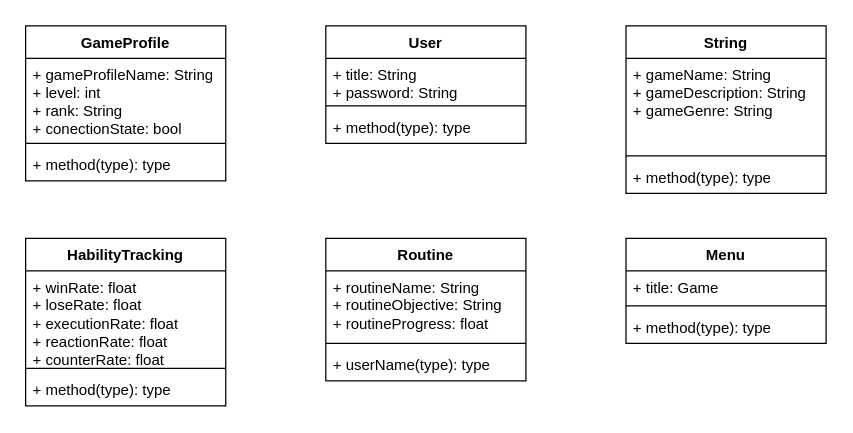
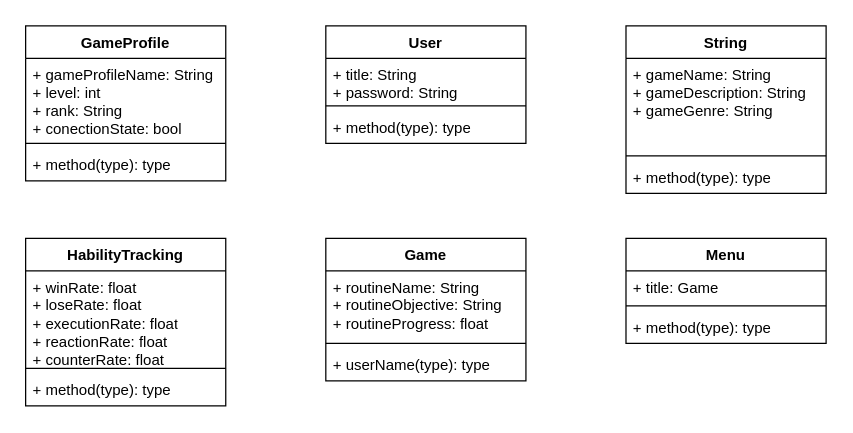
- <mxCell id="6" value="Routine" style="swimlane;fontStyle=1;align=center;verticalAlign=top;childLayout=stackLayout;horizontal=1;startSize=26;horizontalStack=0;resizeParent=1;resizeParentMax=0;resizeLast=0;collapsible=1;marginBottom=0;whiteSpace=wrap;html=1;" vertex="1" parent="1"><mxGeometry x="260" y="190" width="160" height="114" as="geometry" /></mxCell>
+ <mxCell id="6" value="Game" style="swimlane;fontStyle=1;align=center;verticalAlign=top;childLayout=stackLayout;horizontal=1;startSize=26;horizontalStack=0;resizeParent=1;resizeParentMax=0;resizeLast=0;collapsible=1;marginBottom=0;whiteSpace=wrap;html=1;" vertex="1" parent="1"><mxGeometry x="260" y="190" width="160" height="114" as="geometry" /></mxCell>
